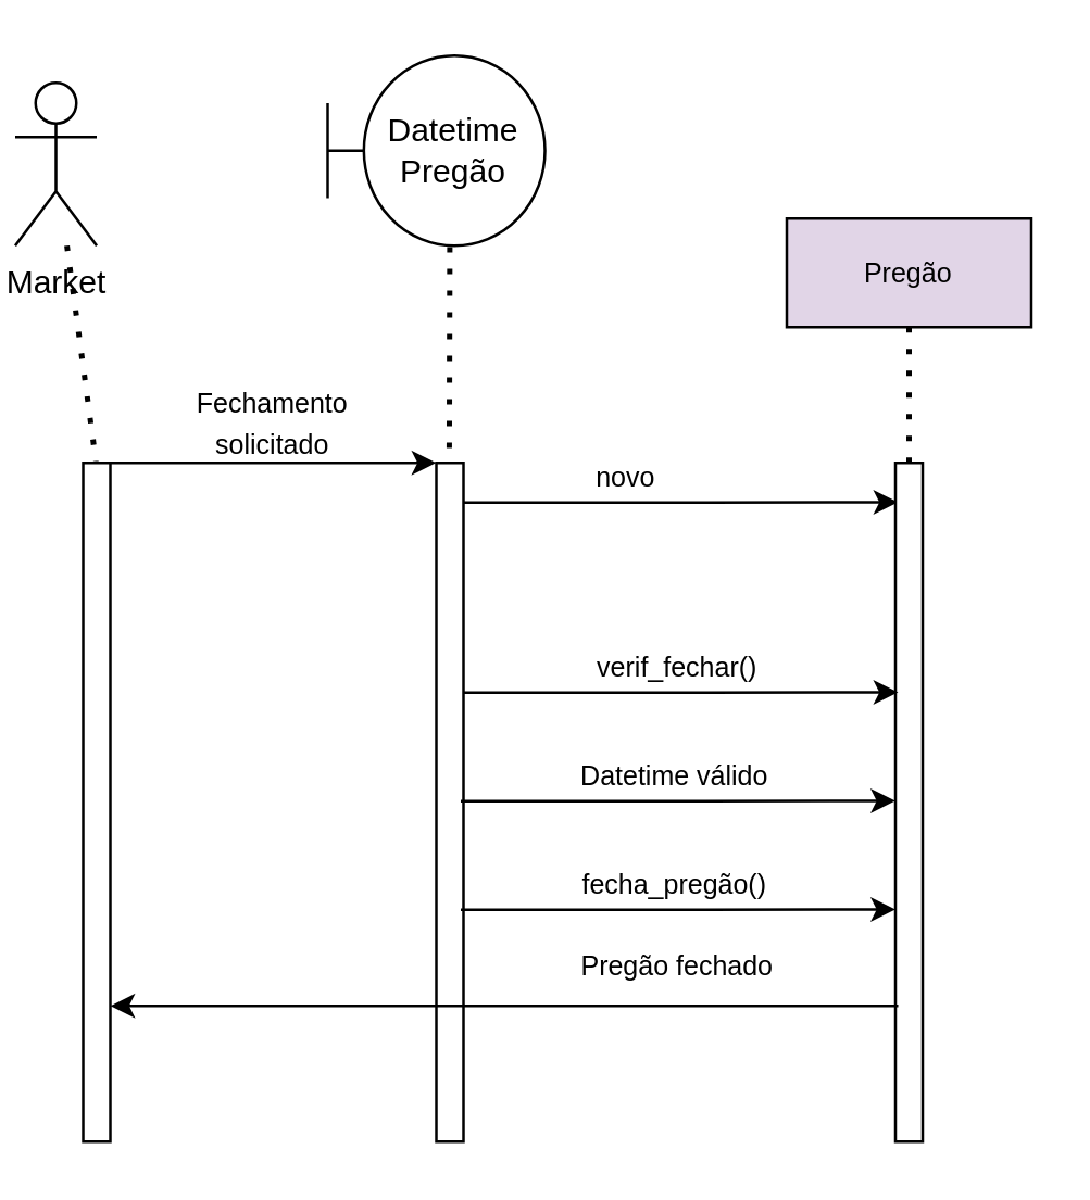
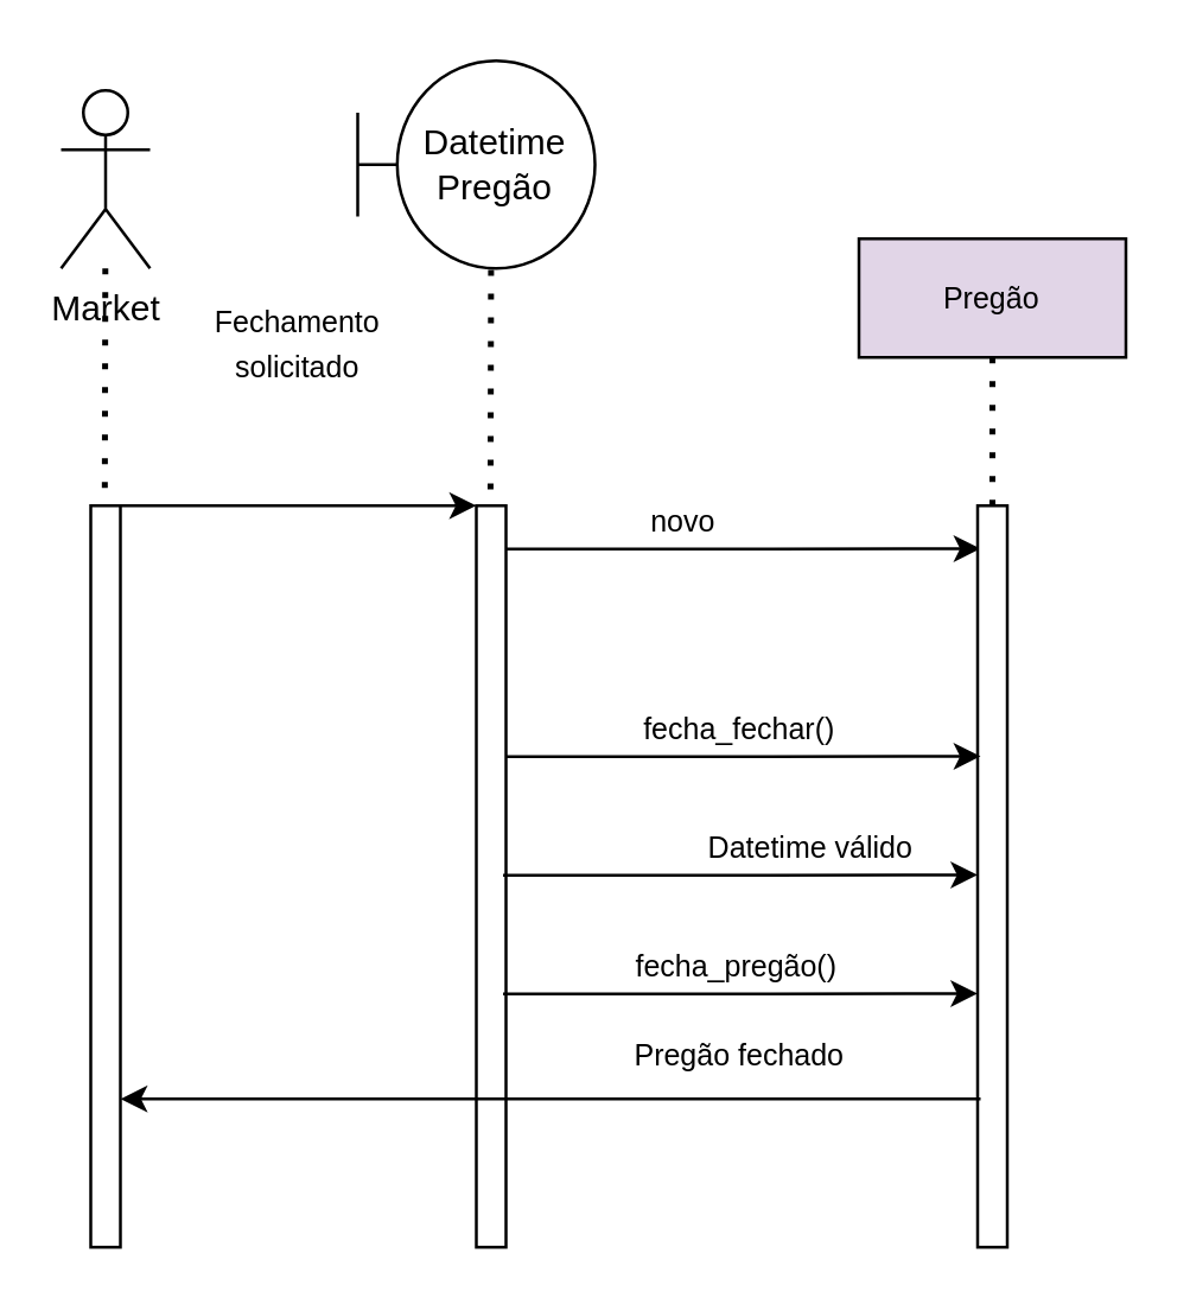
- <mxCell id="2" value="Market" style="shape=umlActor;verticalLabelPosition=bottom;verticalAlign=top;html=1;outlineConnect=0;" vertex="1" parent="1"><mxGeometry x="5" y="30" width="30" height="60" as="geometry" /></mxCell>
+ <mxCell id="2" value="Market" style="shape=umlActor;verticalLabelPosition=bottom;verticalAlign=top;html=1;outlineConnect=0;" vertex="1" parent="1"><mxGeometry x="20" y="30" width="30" height="60" as="geometry" /></mxCell>
- <mxCell id="9" value="&lt;span style=&quot;font-size: 10px;&quot;&gt;Fechamento solicitado&lt;/span&gt;" style="text;html=1;strokeColor=none;fillColor=none;align=center;verticalAlign=middle;whiteSpace=wrap;rounded=0;" vertex="1" parent="1"><mxGeometry x="60" y="140" width="80" height="30" as="geometry" /></mxCell>
+ <mxCell id="9" value="&lt;span style=&quot;font-size: 10px;&quot;&gt;Fechamento solicitado&lt;/span&gt;" style="text;html=1;strokeColor=none;fillColor=none;align=center;verticalAlign=middle;whiteSpace=wrap;rounded=0;" vertex="1" parent="1"><mxGeometry x="60" y="100" width="80" height="30" as="geometry" /></mxCell>
- <mxCell id="16" value="&lt;font style=&quot;font-size: 10px;&quot;&gt;verif_fechar()&lt;/font&gt;" style="text;html=1;strokeColor=none;fillColor=none;align=center;verticalAlign=middle;whiteSpace=wrap;rounded=0;" vertex="1" parent="1"><mxGeometry x="209" y="230" width="80" height="30" as="geometry" /></mxCell>
+ <mxCell id="16" value="&lt;font style=&quot;font-size: 10px;&quot;&gt;fecha_fechar()&lt;/font&gt;" style="text;html=1;strokeColor=none;fillColor=none;align=center;verticalAlign=middle;whiteSpace=wrap;rounded=0;" vertex="1" parent="1"><mxGeometry x="209" y="230" width="80" height="30" as="geometry" /></mxCell>
- <mxCell id="20" value="&lt;font style=&quot;font-size: 10px;&quot;&gt;Datetime válido&lt;/font&gt;" style="text;html=1;strokeColor=none;fillColor=none;align=center;verticalAlign=middle;whiteSpace=wrap;rounded=0;" vertex="1" parent="1"><mxGeometry x="208" y="270" width="80" height="30" as="geometry" /></mxCell>
+ <mxCell id="20" value="&lt;font style=&quot;font-size: 10px;&quot;&gt;Datetime válido&lt;/font&gt;" style="text;html=1;strokeColor=none;fillColor=none;align=center;verticalAlign=middle;whiteSpace=wrap;rounded=0;" vertex="1" parent="1"><mxGeometry x="233" y="270" width="80" height="30" as="geometry" /></mxCell>
